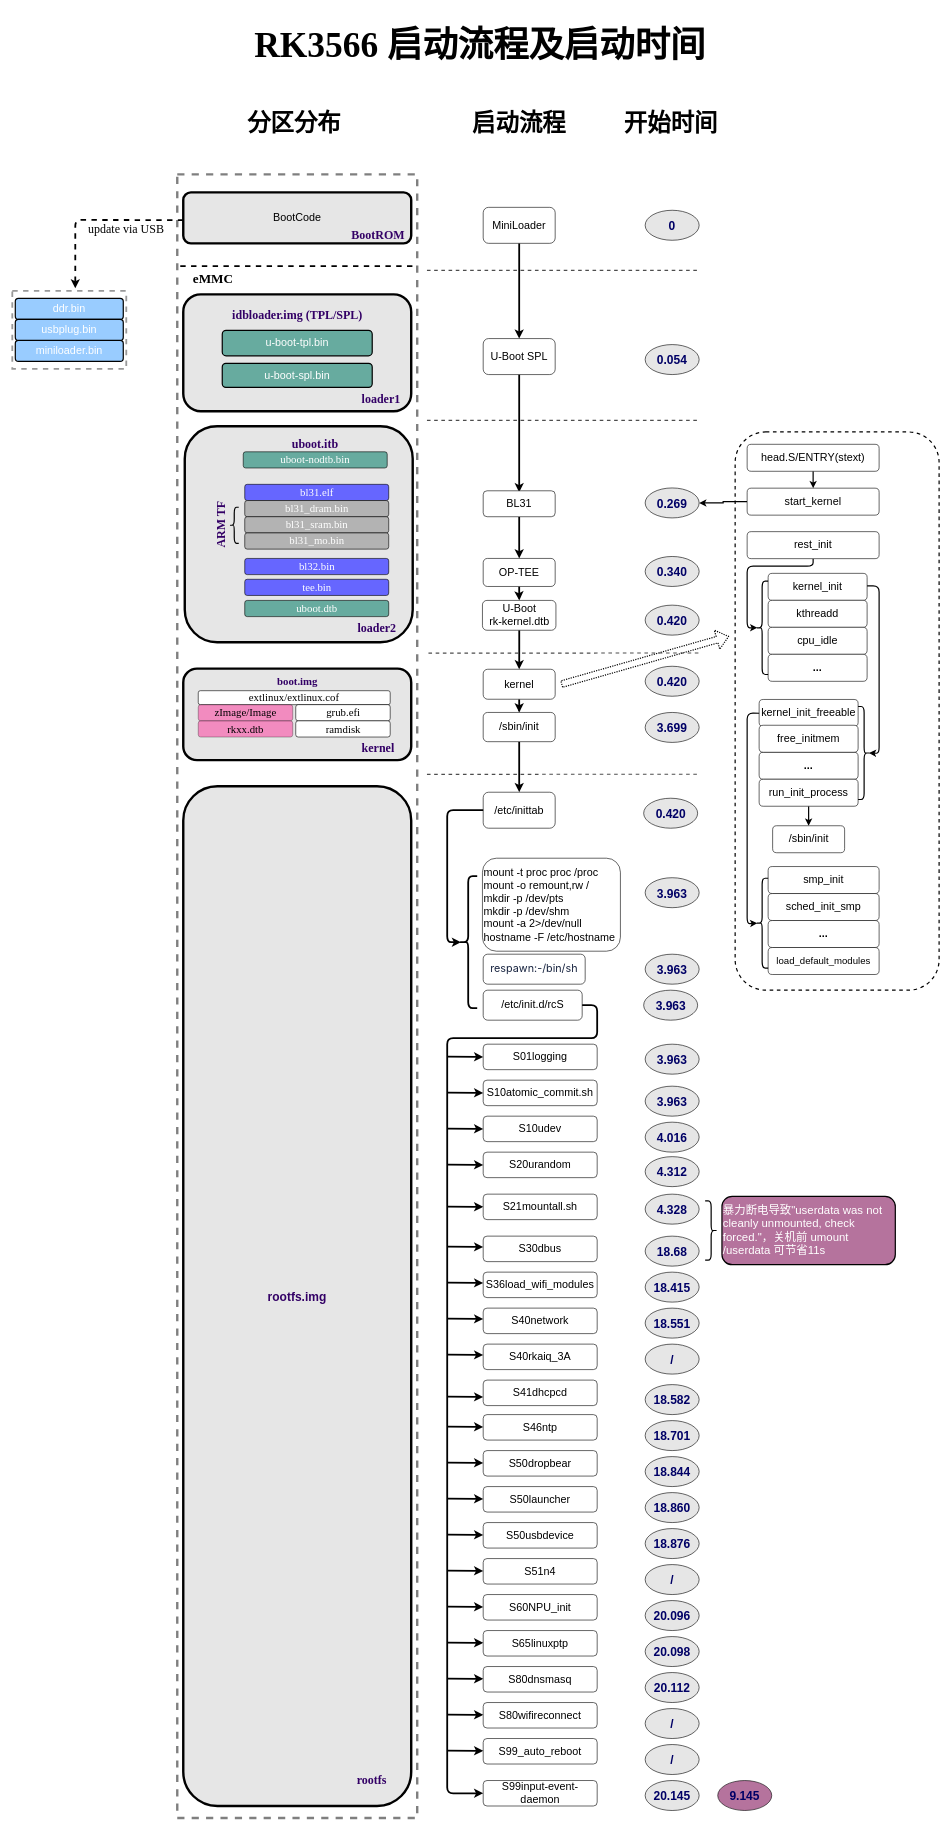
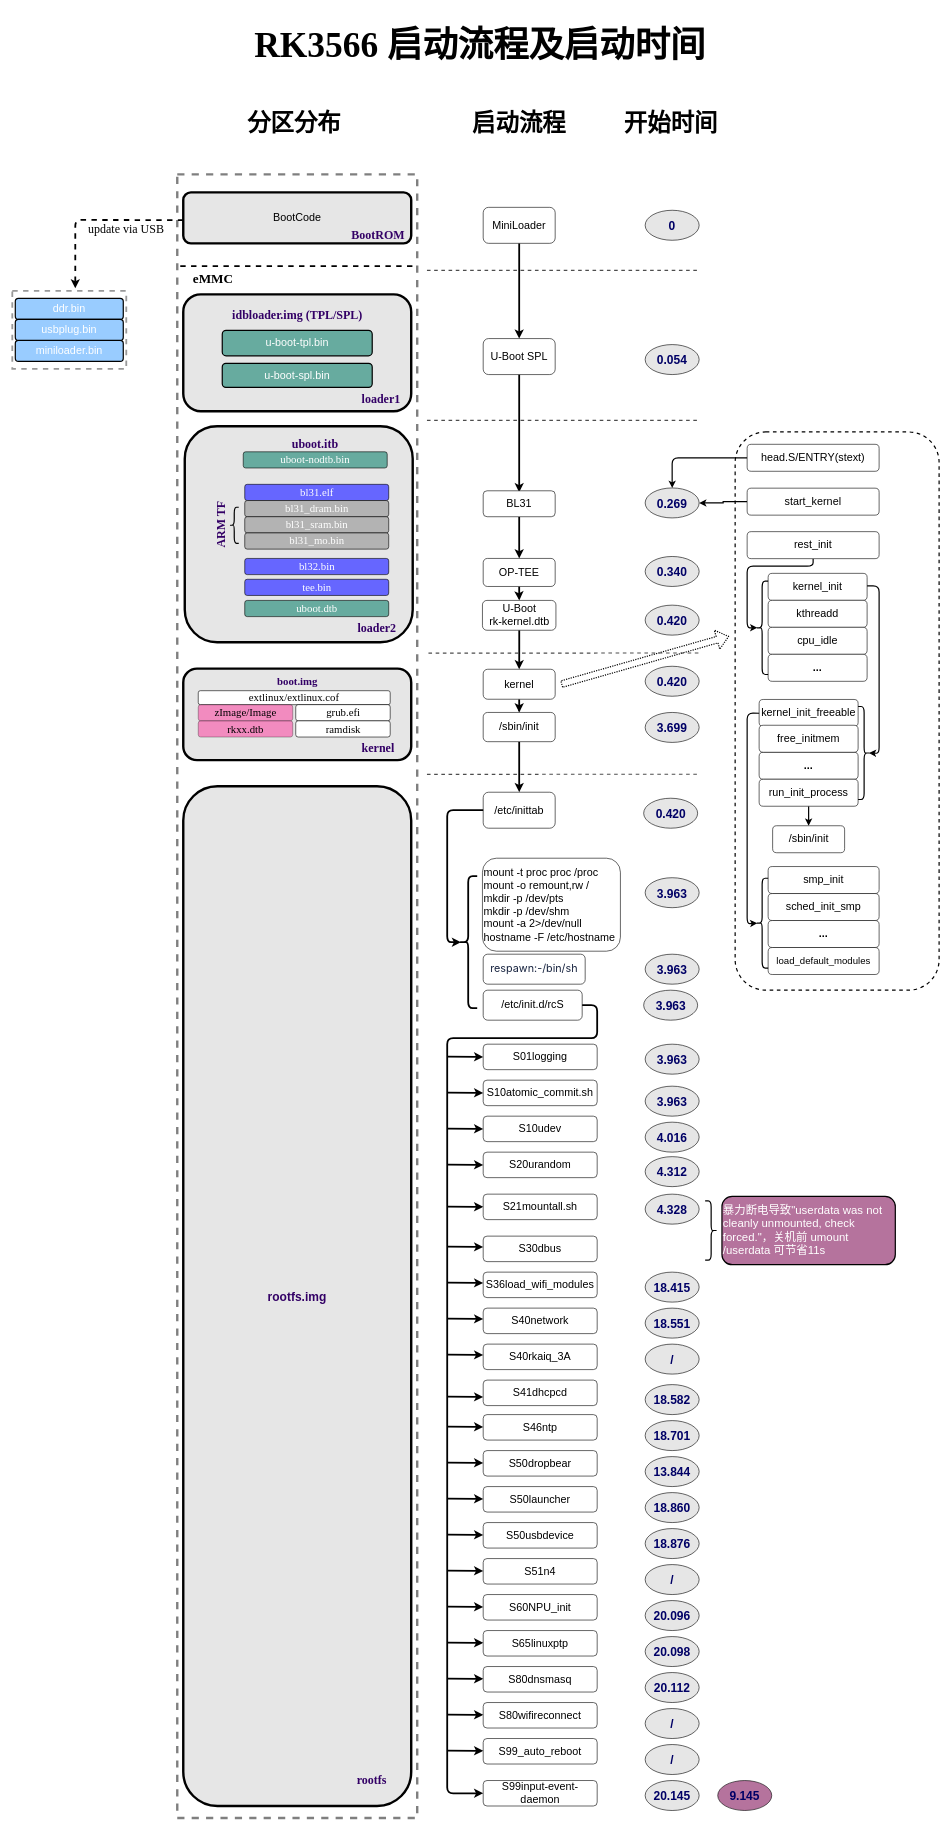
- <mxCell id="141" value="" style="edgeStyle=orthogonalEdgeStyle;rounded=1;orthogonalLoop=1;jettySize=auto;html=1;strokeWidth=2;entryX=0.5;entryY=0;entryDx=0;entryDy=0;" edge="1" parent="1" source="142" target="136"><mxGeometry relative="1" as="geometry"><mxPoint x="1370" y="788.12" as="targetPoint" /></mxGeometry></mxCell>
+ <mxCell id="141" value="" style="edgeStyle=orthogonalEdgeStyle;rounded=1;orthogonalLoop=1;jettySize=auto;html=1;strokeWidth=2;" edge="1" parent="1" source="142" target="74"><mxGeometry relative="1" as="geometry"><mxPoint x="1370" y="788.12" as="targetPoint" /></mxGeometry></mxCell>
- <mxCell id="124" value="18.68" style="ellipse;whiteSpace=wrap;html=1;fillColor=#E6E6E6;fontSize=20;fontStyle=1;fontColor=#000066;" vertex="1" parent="1"><mxGeometry x="1075" y="2060" width="90" height="50" as="geometry" /></mxCell>
- <mxCell id="115" value="18.844" style="ellipse;whiteSpace=wrap;html=1;fillColor=#E6E6E6;fontSize=20;fontStyle=1;fontColor=#000066;" vertex="1" parent="1"><mxGeometry x="1075" y="2427.5" width="90" height="50" as="geometry" /></mxCell>
+ <mxCell id="115" value="13.844" style="ellipse;whiteSpace=wrap;html=1;fillColor=#E6E6E6;fontSize=20;fontStyle=1;fontColor=#000066;" vertex="1" parent="1"><mxGeometry x="1075" y="2427.5" width="90" height="50" as="geometry" /></mxCell>
